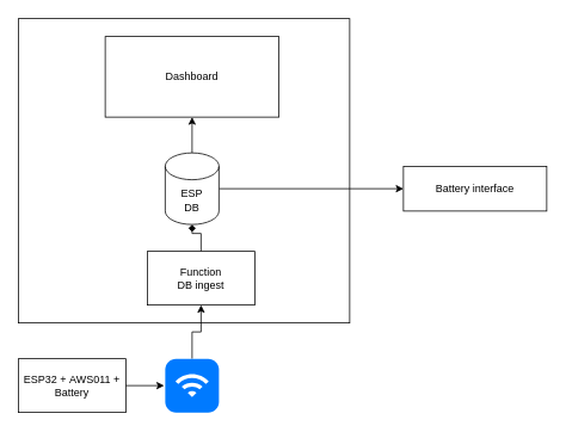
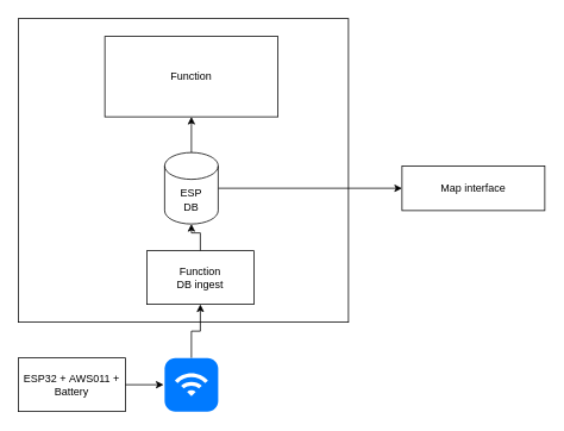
- <mxCell id="3" value="Dashboard" style="rounded=0;whiteSpace=wrap;html=1;fillColor=none;" parent="1" vertex="1"><mxGeometry x="117" y="40" width="194" height="90" as="geometry" /></mxCell>
+ <mxCell id="3" value="Function" style="rounded=0;whiteSpace=wrap;html=1;fillColor=none;" parent="1" vertex="1"><mxGeometry x="117" y="40" width="194" height="90" as="geometry" /></mxCell>
- <mxCell id="14" value="Battery interface" style="rounded=0;whiteSpace=wrap;html=1;fillColor=none;" parent="1" vertex="1"><mxGeometry x="450" y="185" width="160" height="50" as="geometry" /></mxCell>
+ <mxCell id="14" value="Map interface" style="rounded=0;whiteSpace=wrap;html=1;fillColor=none;" parent="1" vertex="1"><mxGeometry x="450" y="185" width="160" height="50" as="geometry" /></mxCell>
- <mxCell id="11" style="edgeStyle=orthogonalEdgeStyle;rounded=0;orthogonalLoop=1;jettySize=auto;html=1;endArrow=diamond;" parent="1" source="12" target="10" edge="1"><mxGeometry relative="1" as="geometry" /></mxCell>
+ <mxCell id="11" style="edgeStyle=orthogonalEdgeStyle;rounded=0;orthogonalLoop=1;jettySize=auto;html=1;" parent="1" source="12" target="10" edge="1"><mxGeometry relative="1" as="geometry" /></mxCell>
